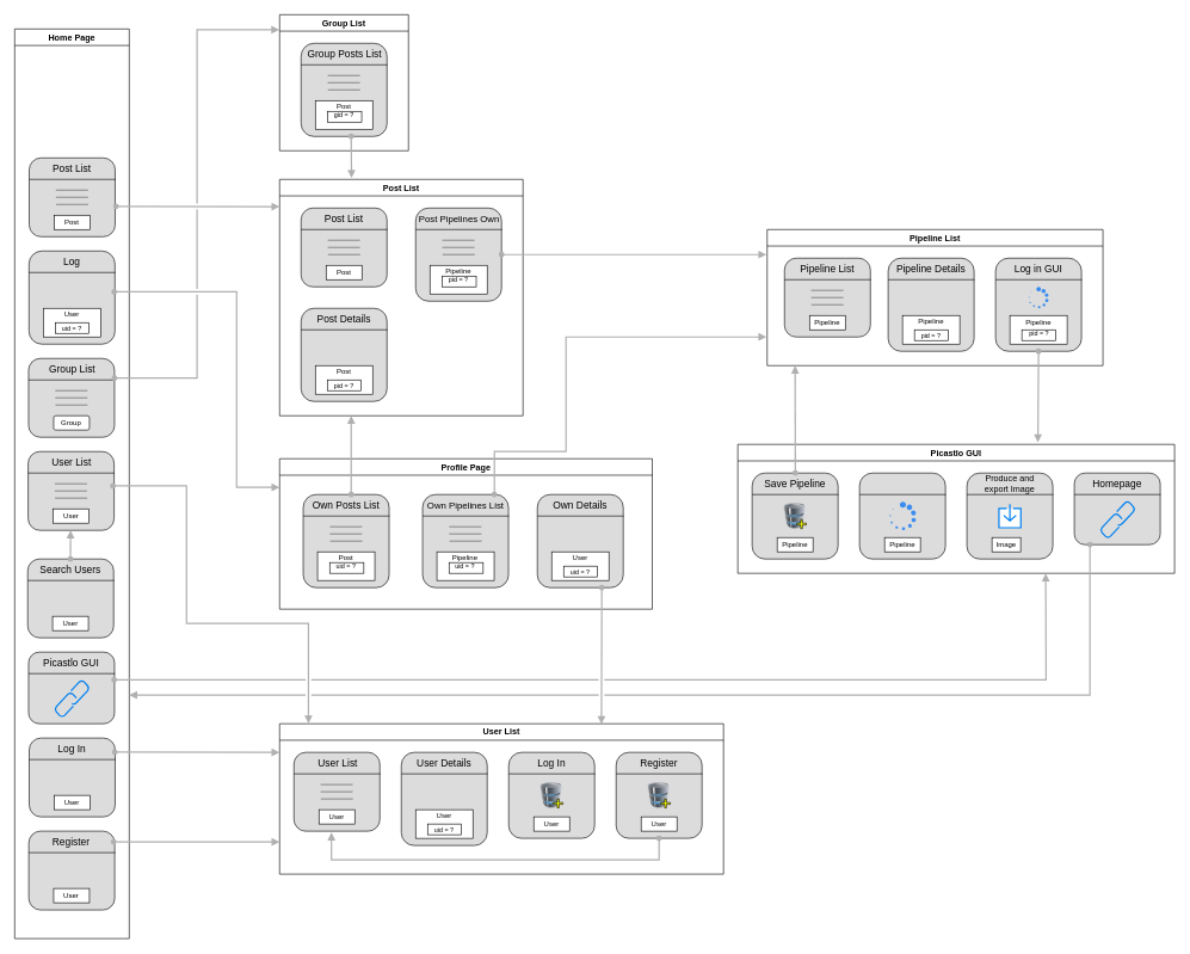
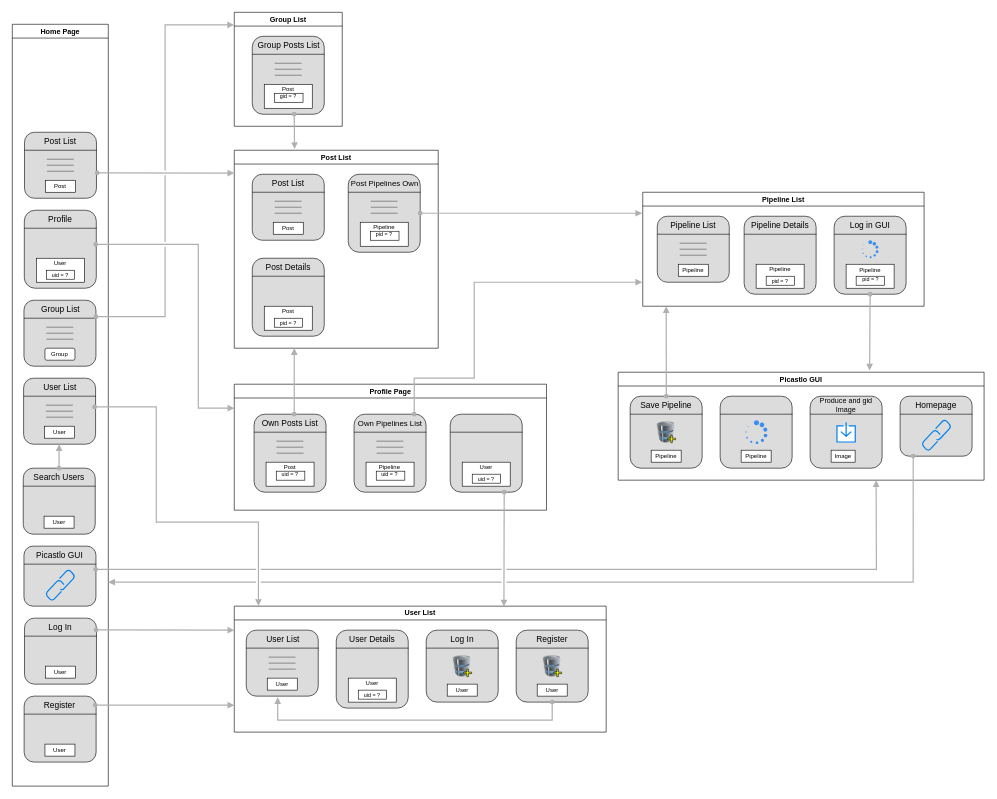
- <mxCell id="11" value="&lt;font style=&quot;font-size: 14px;&quot;&gt;Log&lt;/font&gt;" style="text;html=1;align=center;verticalAlign=middle;whiteSpace=wrap;rounded=0;" parent="2" vertex="1"><mxGeometry x="46.7" y="310" width="66" height="30" as="geometry" /></mxCell>
+ <mxCell id="11" value="&lt;font style=&quot;font-size: 14px;&quot;&gt;Profile&lt;/font&gt;" style="text;html=1;align=center;verticalAlign=middle;whiteSpace=wrap;rounded=0;" parent="2" vertex="1"><mxGeometry x="46.7" y="310" width="66" height="30" as="geometry" /></mxCell>
- <mxCell id="184" value="&lt;div style=&quot;&quot;&gt;&lt;span style=&quot;background-color: initial;&quot;&gt;Produce and export Image&lt;/span&gt;&lt;/div&gt;" style="text;html=1;align=center;verticalAlign=middle;whiteSpace=wrap;rounded=0;" vertex="1" parent="177"><mxGeometry x="335.2" y="40" width="90.2" height="30" as="geometry" /></mxCell>
+ <mxCell id="184" value="&lt;div style=&quot;&quot;&gt;&lt;span style=&quot;background-color: initial;&quot;&gt;Produce and gid Image&lt;/span&gt;&lt;/div&gt;" style="text;html=1;align=center;verticalAlign=middle;whiteSpace=wrap;rounded=0;" vertex="1" parent="177"><mxGeometry x="335.2" y="40" width="90.2" height="30" as="geometry" /></mxCell>
- <mxCell id="101" value="&lt;font style=&quot;font-size: 14px;&quot;&gt;Own Details&lt;/font&gt;" style="text;html=1;align=center;verticalAlign=middle;whiteSpace=wrap;rounded=0;" vertex="1" parent="79"><mxGeometry x="369.5" y="50" width="100" height="30" as="geometry" /></mxCell>
